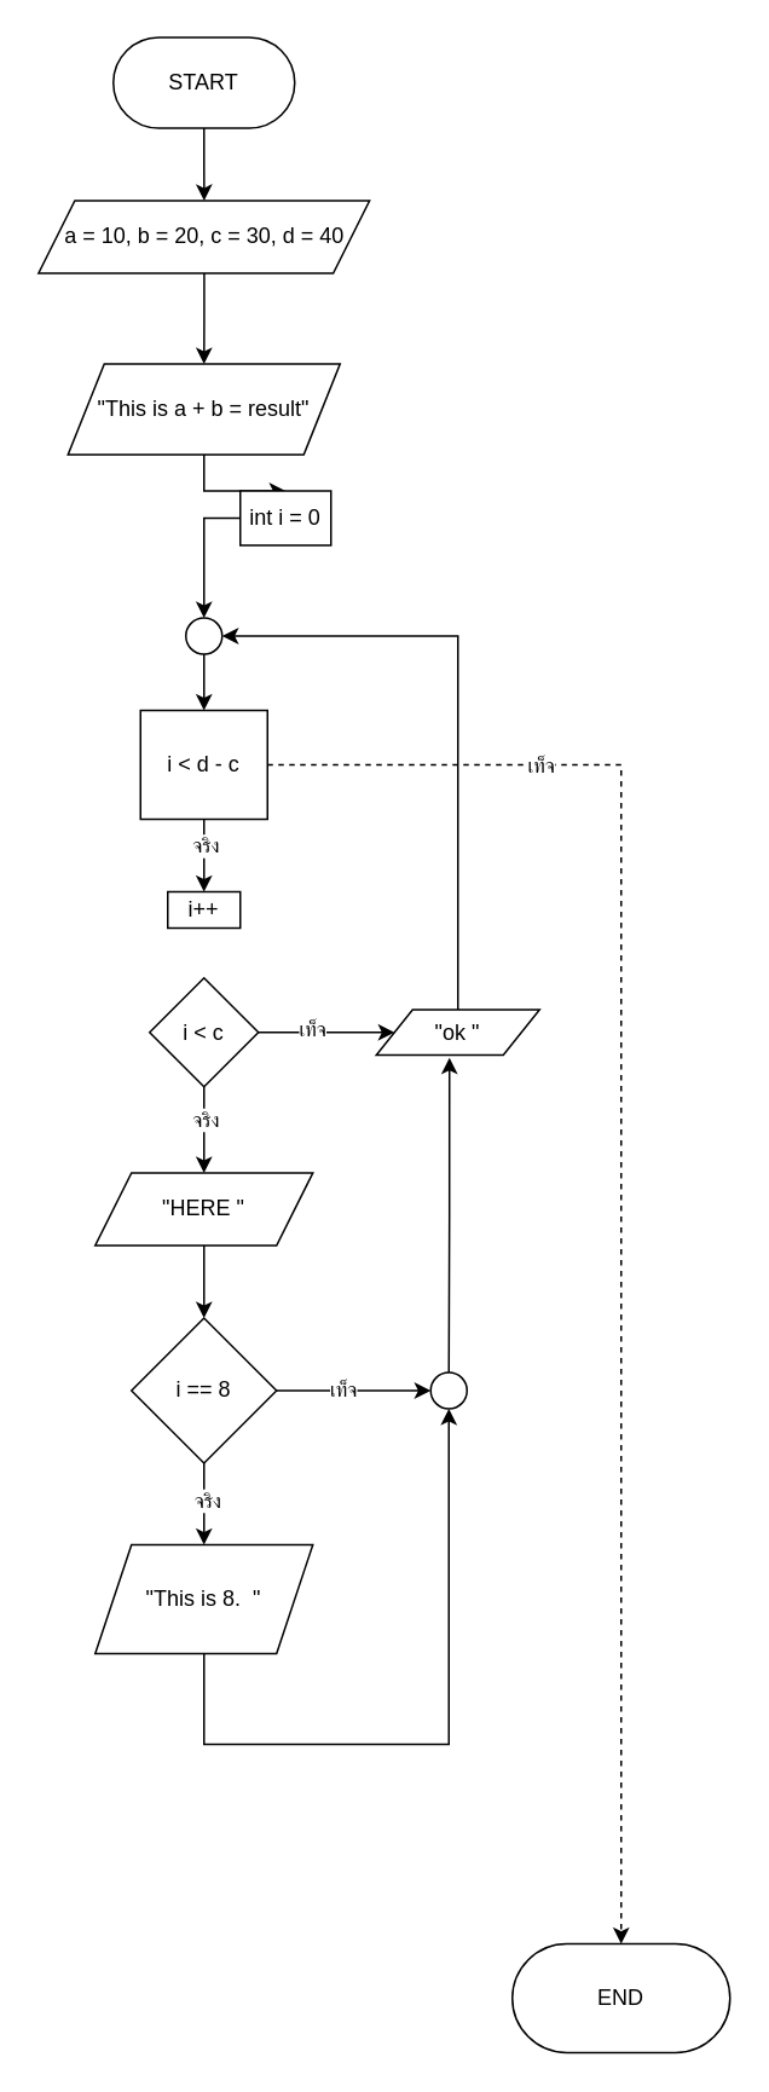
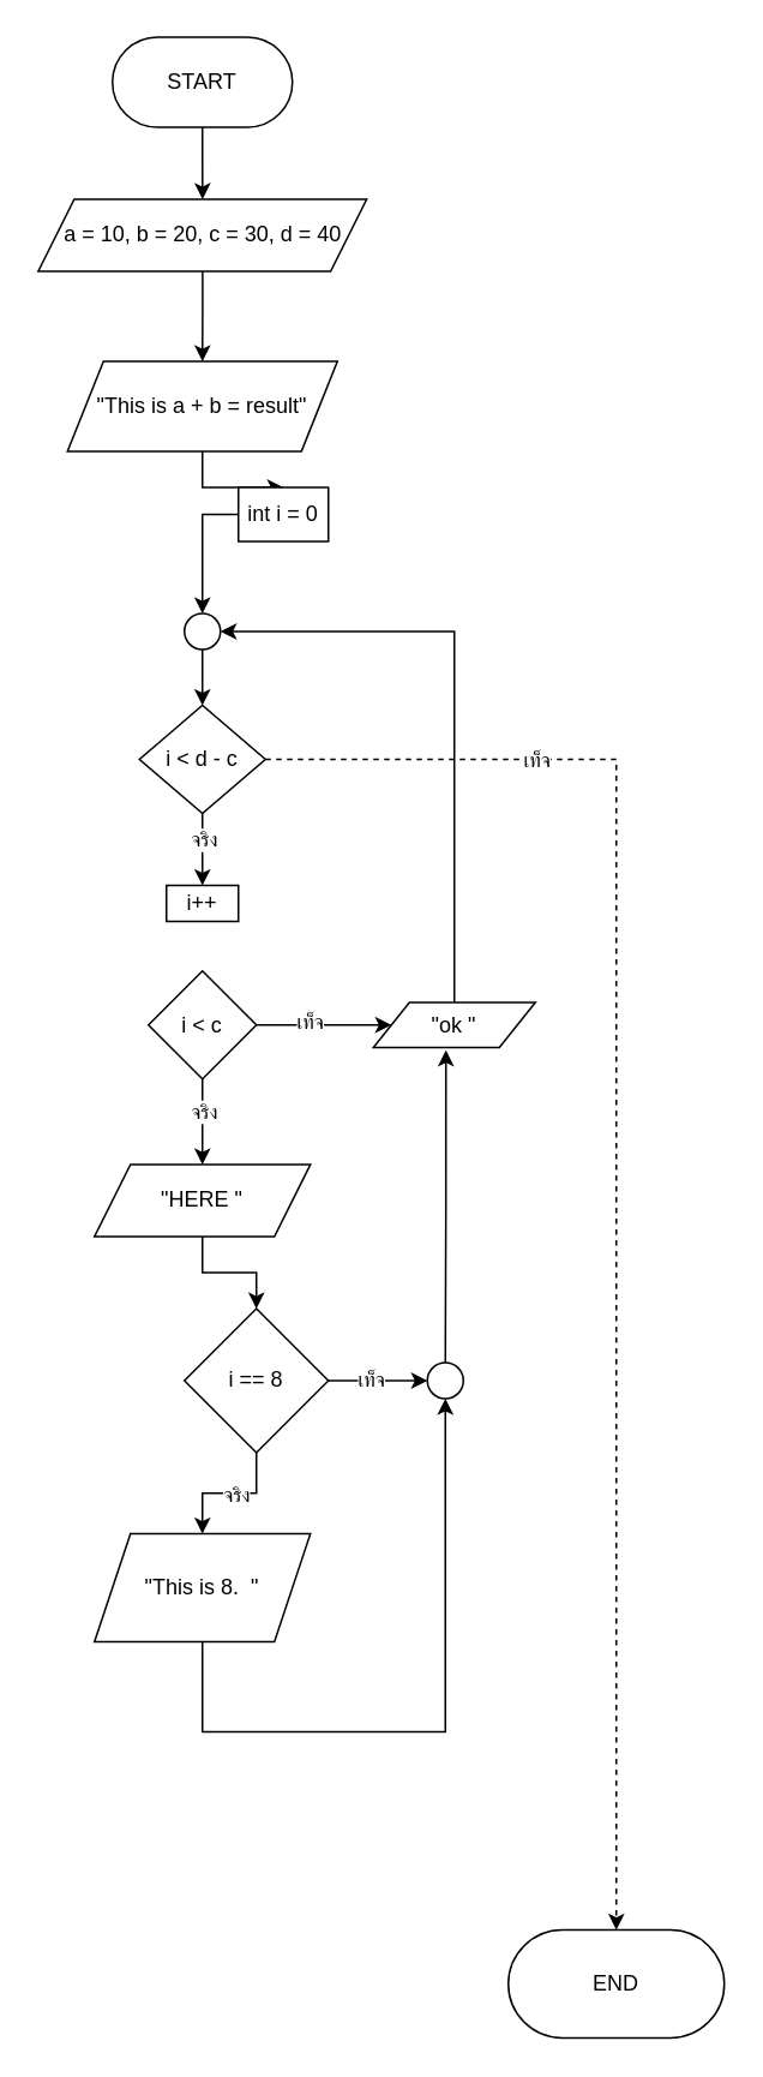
- <mxCell id="30" value="i &amp;lt; d - c" style="whiteSpace=wrap;html=1;arcSize=0;rounded=0;" vertex="1" parent="1"><mxGeometry x="77" y="391" width="70" height="60" as="geometry" /></mxCell>
+ <mxCell id="30" value="i &amp;lt; d - c" style="rhombus;whiteSpace=wrap;html=1;rounded=1;arcSize=0;" vertex="1" parent="1"><mxGeometry x="77" y="391" width="70" height="60" as="geometry" /></mxCell>
- <mxCell id="21" value="i == 8" style="rhombus;whiteSpace=wrap;html=1;rounded=1;arcSize=0;" vertex="1" parent="1"><mxGeometry x="72" y="726" width="80" height="80" as="geometry" /></mxCell>
+ <mxCell id="21" value="i == 8" style="rhombus;whiteSpace=wrap;html=1;rounded=1;arcSize=0;" vertex="1" parent="1"><mxGeometry x="102" y="726" width="80" height="80" as="geometry" /></mxCell>
